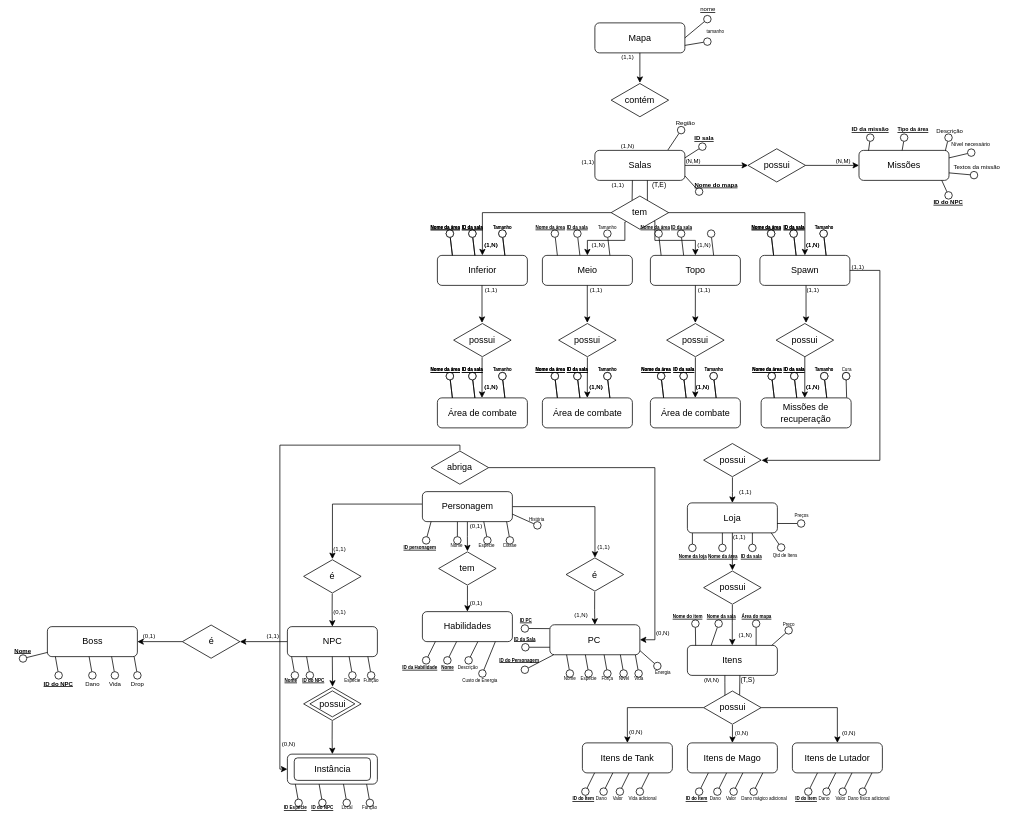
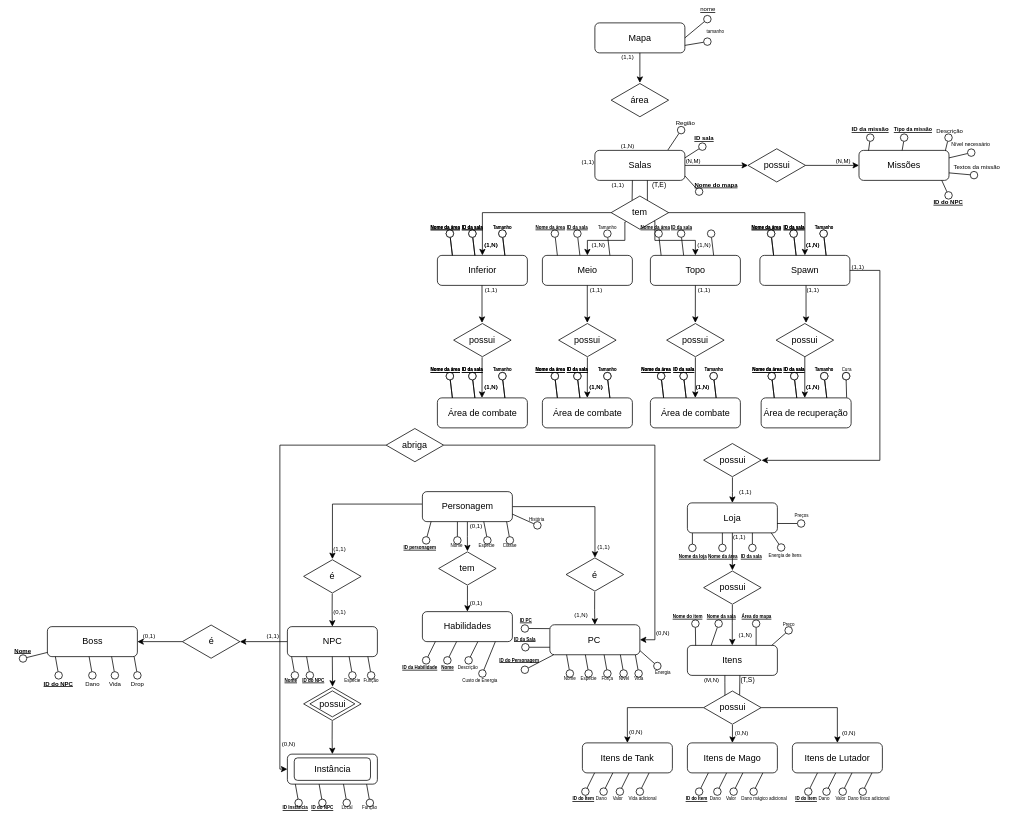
- <mxCell id="4" value="contém" style="html=1;whiteSpace=wrap;aspect=fixed;shape=isoRectangle;" parent="1" vertex="1"><mxGeometry x="814.17" y="110" width="76.66" height="46" as="geometry" /></mxCell>
+ <mxCell id="4" value="área" style="html=1;whiteSpace=wrap;aspect=fixed;shape=isoRectangle;" parent="1" vertex="1"><mxGeometry x="814.17" y="110" width="76.66" height="46" as="geometry" /></mxCell>
- <mxCell id="470" value="&lt;font style=&quot;font-size: 8px;&quot;&gt;&lt;u&gt;&lt;b style=&quot;font-size: 7px;&quot;&gt;Tipo da área&lt;/b&gt;&lt;/u&gt;&lt;/font&gt;" style="text;html=1;strokeColor=none;fillColor=none;align=center;verticalAlign=middle;whiteSpace=wrap;rounded=0;" vertex="1" parent="1"><mxGeometry x="1188.02" y="168" width="58.01" height="6" as="geometry" /></mxCell>
+ <mxCell id="470" value="&lt;font style=&quot;font-size: 8px;&quot;&gt;&lt;u&gt;&lt;b style=&quot;font-size: 7px;&quot;&gt;Tipo da missão&lt;/b&gt;&lt;/u&gt;&lt;/font&gt;" style="text;html=1;strokeColor=none;fillColor=none;align=center;verticalAlign=middle;whiteSpace=wrap;rounded=0;" vertex="1" parent="1"><mxGeometry x="1188.02" y="168" width="58.01" height="6" as="geometry" /></mxCell>
- <mxCell id="29" value="Missões de recuperação" style="rounded=1;whiteSpace=wrap;html=1;" parent="1" vertex="1"><mxGeometry x="1014.17" y="530" width="120" height="40" as="geometry" /></mxCell>
+ <mxCell id="29" value="Área de recuperação" style="rounded=1;whiteSpace=wrap;html=1;" parent="1" vertex="1"><mxGeometry x="1014.17" y="530" width="120" height="40" as="geometry" /></mxCell>
- <mxCell id="52" value="abriga" style="html=1;whiteSpace=wrap;aspect=fixed;shape=isoRectangle;" parent="1" vertex="1"><mxGeometry x="574.17" y="600" width="76.66" height="46" as="geometry" /></mxCell>
+ <mxCell id="52" value="abriga" style="html=1;whiteSpace=wrap;aspect=fixed;shape=isoRectangle;" parent="1" vertex="1"><mxGeometry x="514.17" y="570" width="76.66" height="46" as="geometry" /></mxCell>
- <mxCell id="314" value="&lt;font style=&quot;font-size: 6px;&quot;&gt;Qtd de Itens&lt;/font&gt;" style="text;html=1;align=center;verticalAlign=middle;resizable=0;points=[];autosize=1;strokeColor=none;fillColor=none;" parent="1" vertex="1"><mxGeometry x="1015.84" y="724.48" width="60" height="30" as="geometry" /></mxCell>
+ <mxCell id="314" value="&lt;font style=&quot;font-size: 6px;&quot;&gt;Energia de Itens&lt;/font&gt;" style="text;html=1;align=center;verticalAlign=middle;resizable=0;points=[];autosize=1;strokeColor=none;fillColor=none;" parent="1" vertex="1"><mxGeometry x="1015.84" y="724.48" width="60" height="30" as="geometry" /></mxCell>
- <mxCell id="377" value="&lt;font style=&quot;font-size: 6px;&quot;&gt;&lt;u&gt;&lt;b&gt;ID Espécie&lt;/b&gt;&lt;/u&gt;&lt;br&gt;&lt;/font&gt;" style="text;html=1;align=center;verticalAlign=middle;resizable=0;points=[];autosize=1;strokeColor=none;fillColor=none;" parent="1" vertex="1"><mxGeometry x="362.5" y="1060" width="60" height="30" as="geometry" /></mxCell>
+ <mxCell id="377" value="&lt;font style=&quot;font-size: 6px;&quot;&gt;&lt;u&gt;&lt;b&gt;ID Instância&lt;/b&gt;&lt;/u&gt;&lt;br&gt;&lt;/font&gt;" style="text;html=1;align=center;verticalAlign=middle;resizable=0;points=[];autosize=1;strokeColor=none;fillColor=none;" parent="1" vertex="1"><mxGeometry x="362.5" y="1060" width="60" height="30" as="geometry" /></mxCell>
